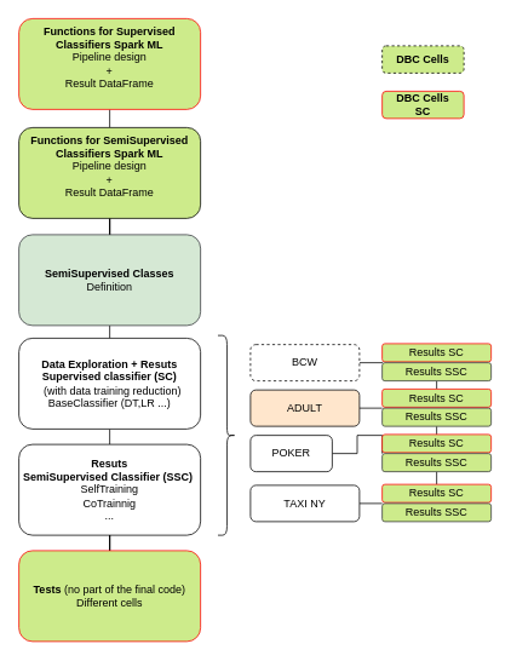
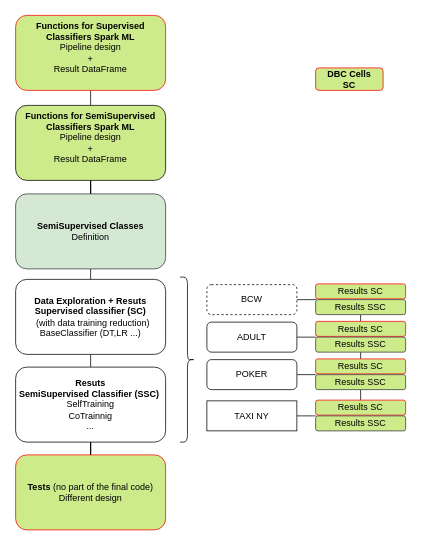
- <mxCell id="32" value="&lt;b&gt;DBC Cells&lt;/b&gt;" style="rounded=1;whiteSpace=wrap;html=1;fillColor=#cdeb8b;dashed=1;" vertex="1" parent="1"><mxGeometry x="420" y="50" width="90" height="30" as="geometry" /></mxCell>
- <mxCell id="34" value="&lt;b&gt;DBC Cells&lt;br&gt;SC&lt;br&gt;&lt;/b&gt;" style="rounded=1;whiteSpace=wrap;html=1;fillColor=#cdeb8b;strokeColor=#FF0000;" vertex="1" parent="1"><mxGeometry x="420" y="100" width="90" height="30" as="geometry" /></mxCell>
+ <mxCell id="34" value="&lt;b&gt;DBC Cells&lt;br&gt;SC&lt;br&gt;&lt;/b&gt;" style="rounded=1;whiteSpace=wrap;html=1;fillColor=#cdeb8b;strokeColor=#FF0000;" vertex="1" parent="1"><mxGeometry x="420" y="90" width="90" height="30" as="geometry" /></mxCell>
- <mxCell id="16" value="ADULT" style="rounded=1;whiteSpace=wrap;html=1;fillColor=#ffe6cc;" vertex="1" parent="1"><mxGeometry x="275" y="429" width="120" height="40" as="geometry" /></mxCell>
+ <mxCell id="16" value="ADULT" style="rounded=1;whiteSpace=wrap;html=1;" vertex="1" parent="1"><mxGeometry x="275" y="429" width="120" height="40" as="geometry" /></mxCell>
- <mxCell id="18" value="POKER" style="rounded=1;whiteSpace=wrap;html=1;" vertex="1" parent="1"><mxGeometry x="275" y="479" width="90" height="40" as="geometry" /></mxCell>
+ <mxCell id="18" value="POKER" style="rounded=1;whiteSpace=wrap;html=1;" vertex="1" parent="1"><mxGeometry x="275" y="479" width="120" height="40" as="geometry" /></mxCell>
- <mxCell id="20" value="TAXI NY" style="rounded=1;whiteSpace=wrap;html=1;" vertex="1" parent="1"><mxGeometry x="275" y="534" width="120" height="40" as="geometry" /></mxCell>
+ <mxCell id="20" value="TAXI NY" style="whiteSpace=wrap;html=1;rounded=0;" vertex="1" parent="1"><mxGeometry x="275" y="534" width="120" height="40" as="geometry" /></mxCell>
- <mxCell id="12" value="&lt;b&gt;Tests &lt;/b&gt;(no part of the final code)&lt;br&gt;Different cells" style="rounded=1;whiteSpace=wrap;html=1;fillColor=#cdeb8b;strokeColor=#FF0000;" vertex="1" parent="1"><mxGeometry x="20" y="606" width="200" height="100" as="geometry" /></mxCell>
+ <mxCell id="12" value="&lt;b&gt;Tests &lt;/b&gt;(no part of the final code)&lt;br&gt;Different design" style="rounded=1;whiteSpace=wrap;html=1;fillColor=#cdeb8b;strokeColor=#FF0000;" vertex="1" parent="1"><mxGeometry x="20" y="606" width="200" height="100" as="geometry" /></mxCell>
